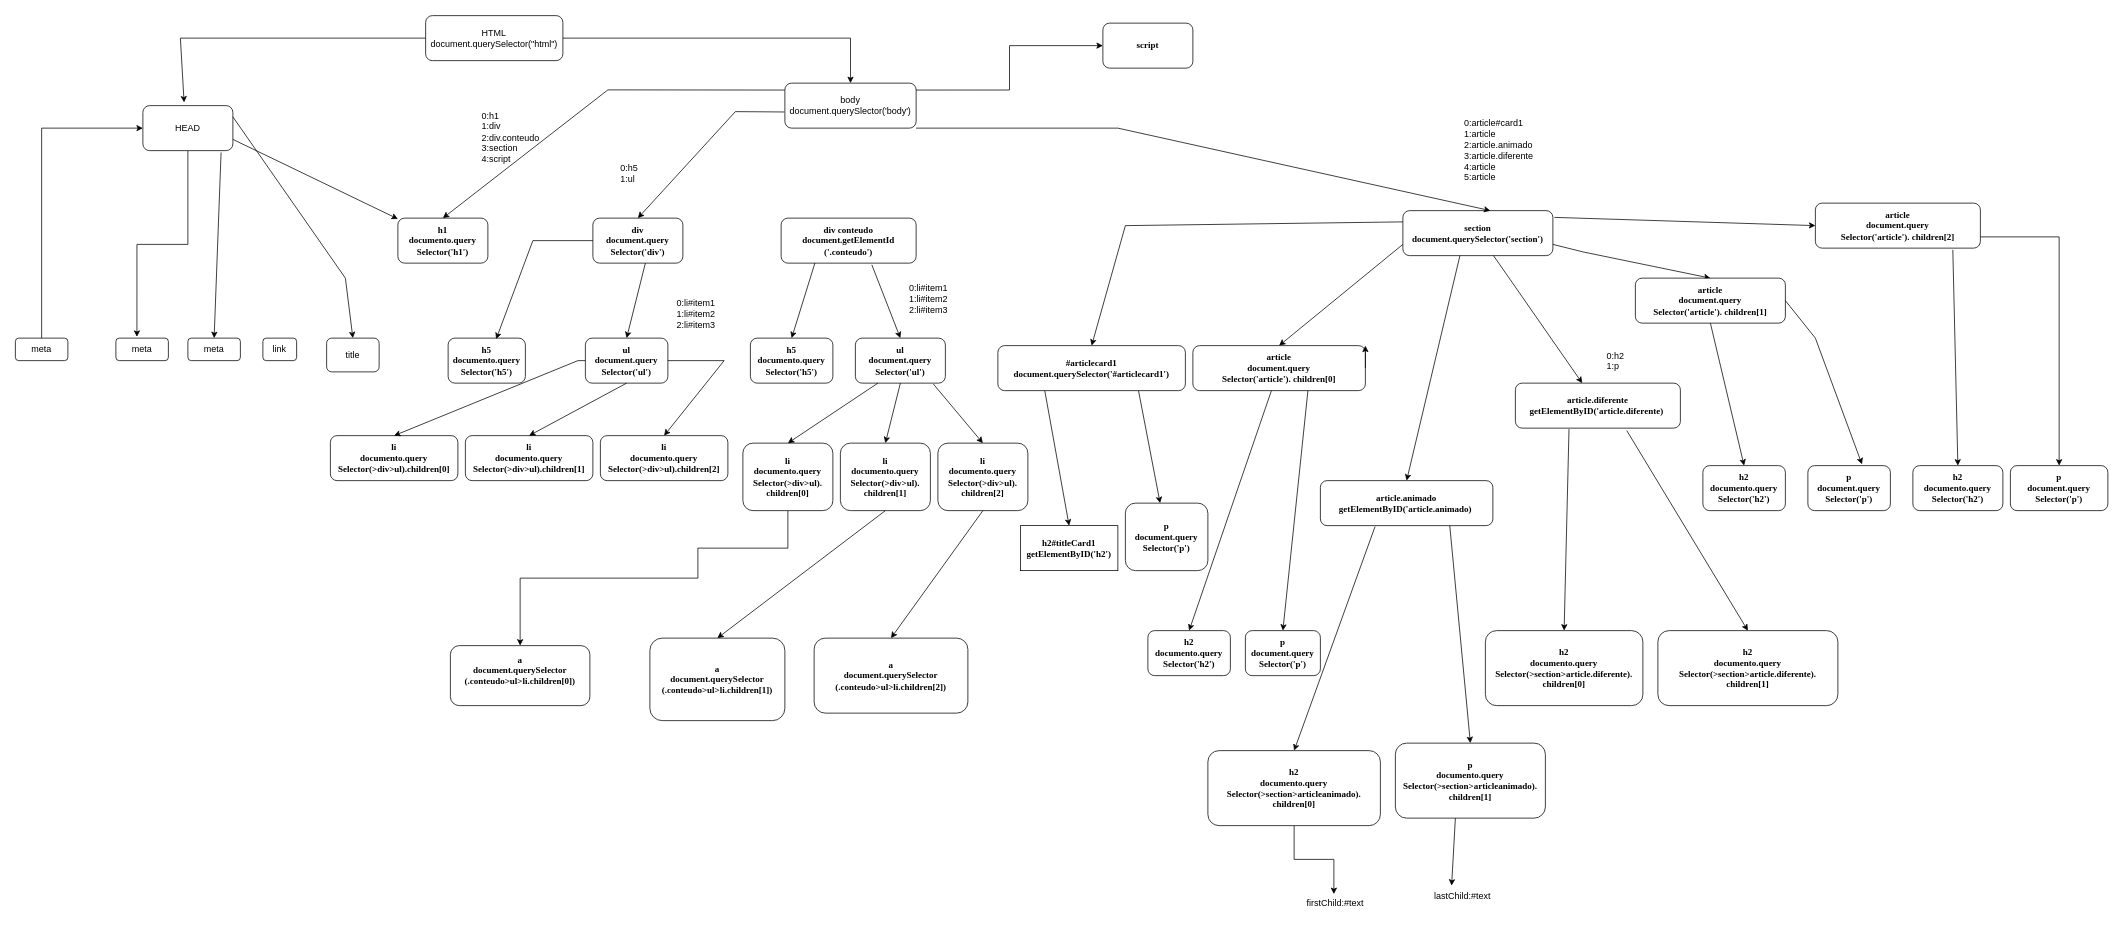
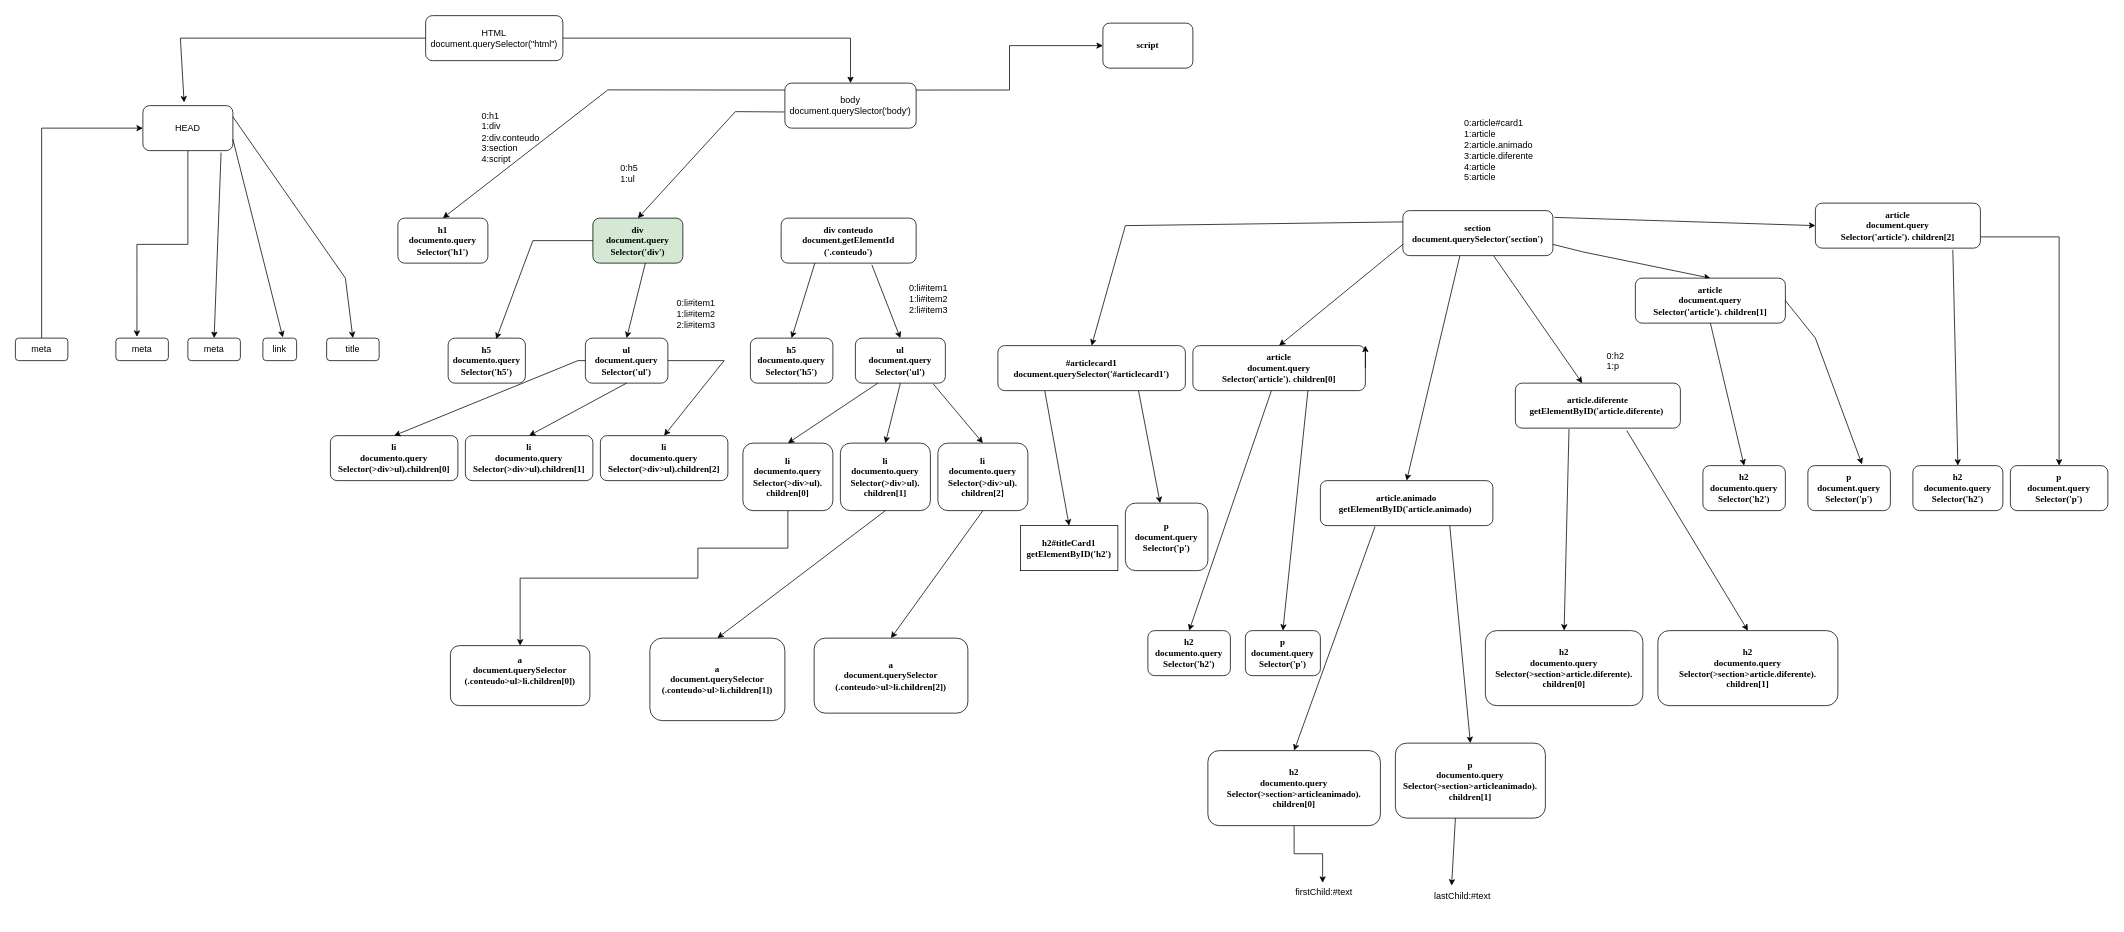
- <mxCell id="51" value="" style="endArrow=classic;html=1;rounded=0;exitX=1;exitY=1;exitDx=0;exitDy=0;entryX=0.583;entryY=0;entryDx=0;entryDy=0;entryPerimeter=0;" edge="1" parent="1" source="4" target="2"><mxGeometry width="50" height="50" relative="1" as="geometry"><mxPoint x="1480" y="230" as="sourcePoint" /><mxPoint x="1530" y="180" as="targetPoint" /><Array as="points"><mxPoint x="1490" y="170" /></Array></mxGeometry></mxCell>
- <mxCell id="44" value="" style="endArrow=classic;html=1;rounded=0;exitX=1;exitY=0.75;exitDx=0;exitDy=0;" edge="1" parent="1" source="34" target="31"><mxGeometry width="50" height="50" relative="1" as="geometry"><mxPoint x="320" y="520" as="sourcePoint" /><mxPoint x="370" y="470" as="targetPoint" /></mxGeometry></mxCell>
+ <mxCell id="44" value="" style="endArrow=classic;html=1;rounded=0;exitX=1;exitY=0.75;exitDx=0;exitDy=0;entryX=0.592;entryY=-0.033;entryDx=0;entryDy=0;entryPerimeter=0;" edge="1" parent="1" source="34" target="40"><mxGeometry width="50" height="50" relative="1" as="geometry"><mxPoint x="320" y="520" as="sourcePoint" /><mxPoint x="370" y="470" as="targetPoint" /></mxGeometry></mxCell>
- <mxCell id="7" value="div&lt;br&gt;document.query&lt;br&gt;Selector('div')" style="rounded=1;whiteSpace=wrap;html=1;fontStyle=1;fontFamily=Comic Sans MS;" parent="1" vertex="1"><mxGeometry x="790" y="290" width="120" height="60" as="geometry" /></mxCell>
+ <mxCell id="7" value="div&lt;br&gt;document.query&lt;br&gt;Selector('div')" style="rounded=1;whiteSpace=wrap;html=1;fontStyle=1;fontFamily=Comic Sans MS;fillColor=#d5e8d4;" parent="1" vertex="1"><mxGeometry x="790" y="290" width="120" height="60" as="geometry" /></mxCell>
- <mxCell id="39" value="title" style="rounded=1;whiteSpace=wrap;html=1;" vertex="1" parent="1"><mxGeometry x="435" y="450" width="70" height="45" as="geometry" /></mxCell>
+ <mxCell id="39" value="title" style="rounded=1;whiteSpace=wrap;html=1;" vertex="1" parent="1"><mxGeometry x="435" y="450" width="70" height="30" as="geometry" /></mxCell>
- <mxCell id="99" value="firstChild:#text" style="text;whiteSpace=wrap;html=1;" vertex="1" parent="1"><mxGeometry x="1740" y="1190" width="100" height="30" as="geometry" /></mxCell>
+ <mxCell id="99" value="firstChild:#text" style="text;whiteSpace=wrap;html=1;" vertex="1" parent="1"><mxGeometry x="1725" y="1175" width="100" height="30" as="geometry" /></mxCell>
